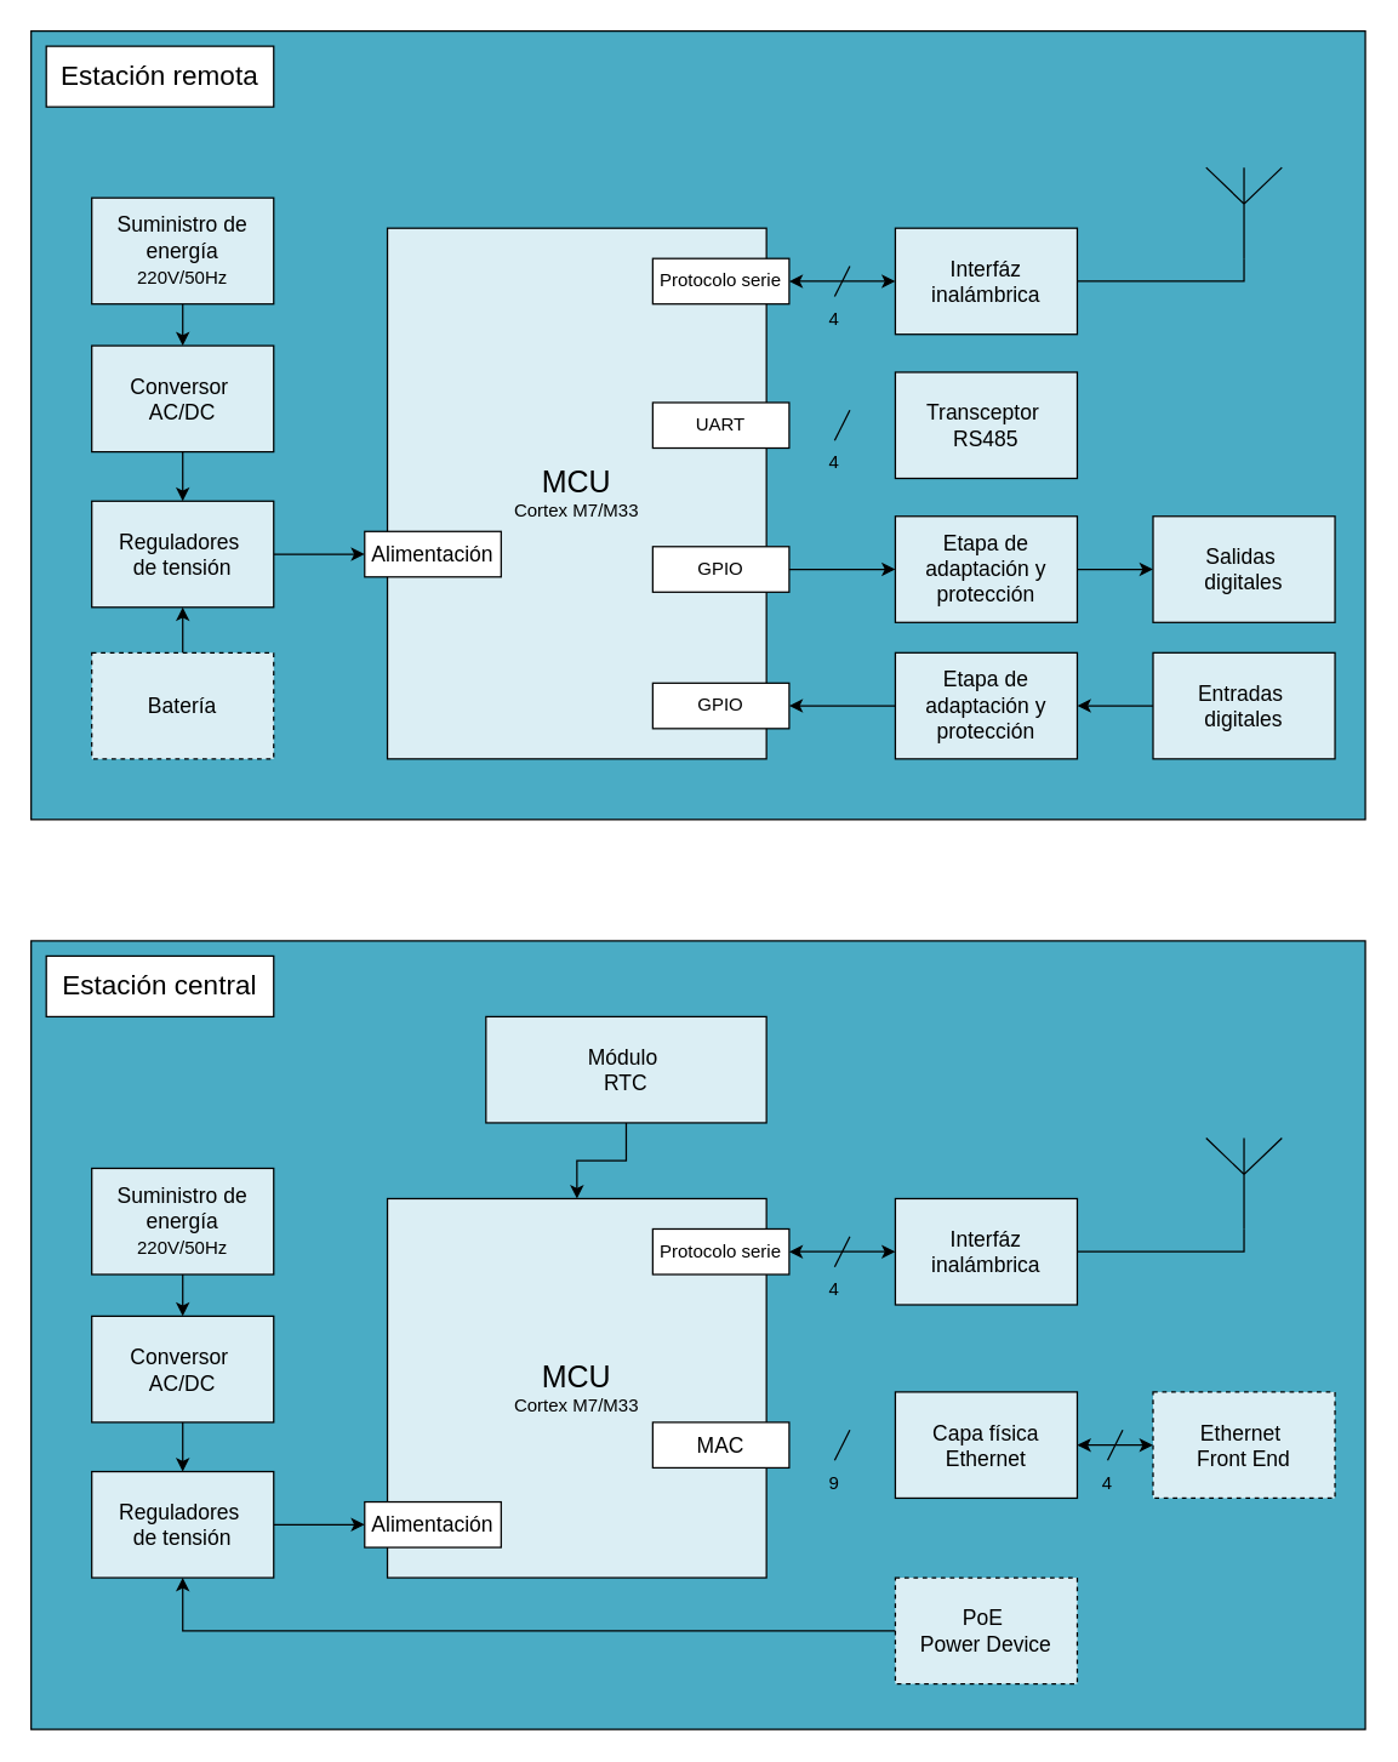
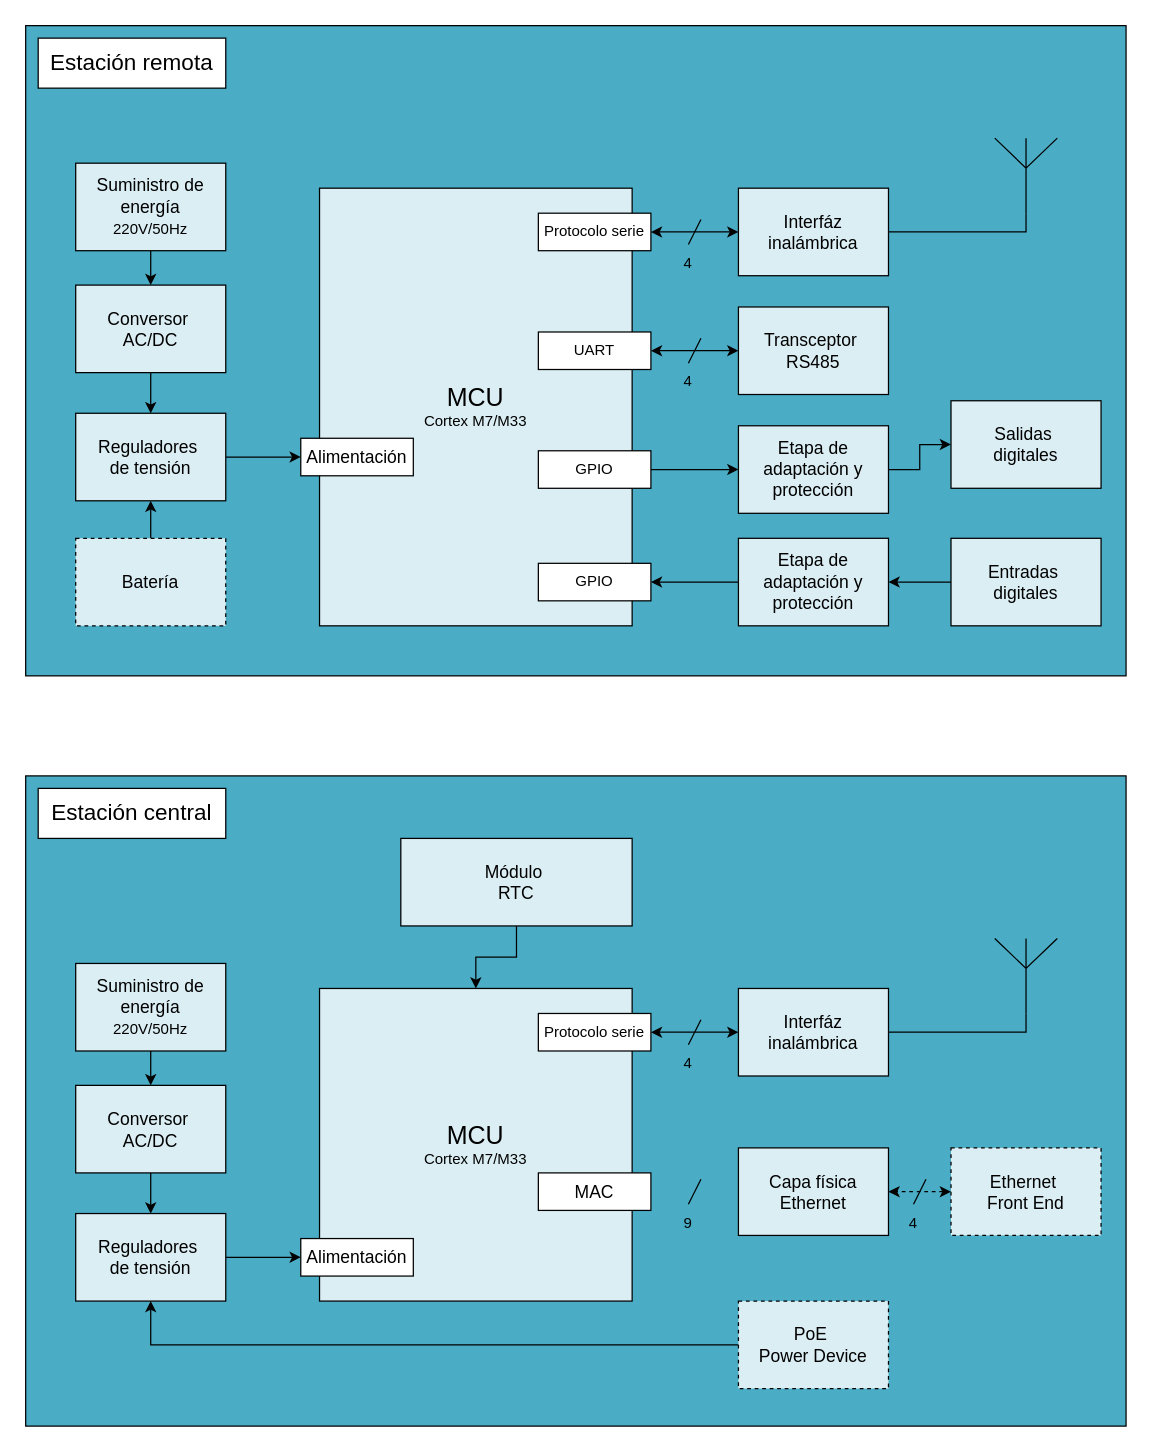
+ <mxCell id="62" value="" style="edgeStyle=orthogonalEdgeStyle;rounded=0;orthogonalLoop=1;jettySize=auto;html=1;startArrow=classic;startFill=1;" parent="1" source="49" target="63" edge="1"><mxGeometry relative="1" as="geometry"><mxPoint x="520" y="280" as="sourcePoint" /><mxPoint x="740" y="280" as="targetPoint" /></mxGeometry></mxCell>
- <mxCell id="55" value="Salidas&amp;nbsp;&lt;div&gt;digitales&lt;/div&gt;" style="rounded=0;whiteSpace=wrap;html=1;fillColor=light-dark(#dbeef4, #ededed);fontSize=14;" parent="1" vertex="1"><mxGeometry x="760" y="340" width="120" height="70" as="geometry" /></mxCell>
+ <mxCell id="55" value="Salidas&amp;nbsp;&lt;div&gt;digitales&lt;/div&gt;" style="rounded=0;whiteSpace=wrap;html=1;fillColor=light-dark(#dbeef4, #ededed);fontSize=14;" parent="1" vertex="1"><mxGeometry x="760" y="320" width="120" height="70" as="geometry" /></mxCell>
- <mxCell id="16" style="edgeStyle=orthogonalEdgeStyle;rounded=0;orthogonalLoop=1;jettySize=auto;html=1;entryX=1;entryY=0.5;entryDx=0;entryDy=0;startArrow=classic;startFill=1;" parent="1" source="17" target="5" edge="1"><mxGeometry relative="1" as="geometry" /></mxCell>
+ <mxCell id="16" style="edgeStyle=orthogonalEdgeStyle;rounded=0;orthogonalLoop=1;jettySize=auto;html=1;entryX=1;entryY=0.5;entryDx=0;entryDy=0;startArrow=classic;startFill=1;dashed=1;" parent="1" source="17" target="5" edge="1"><mxGeometry relative="1" as="geometry" /></mxCell>
